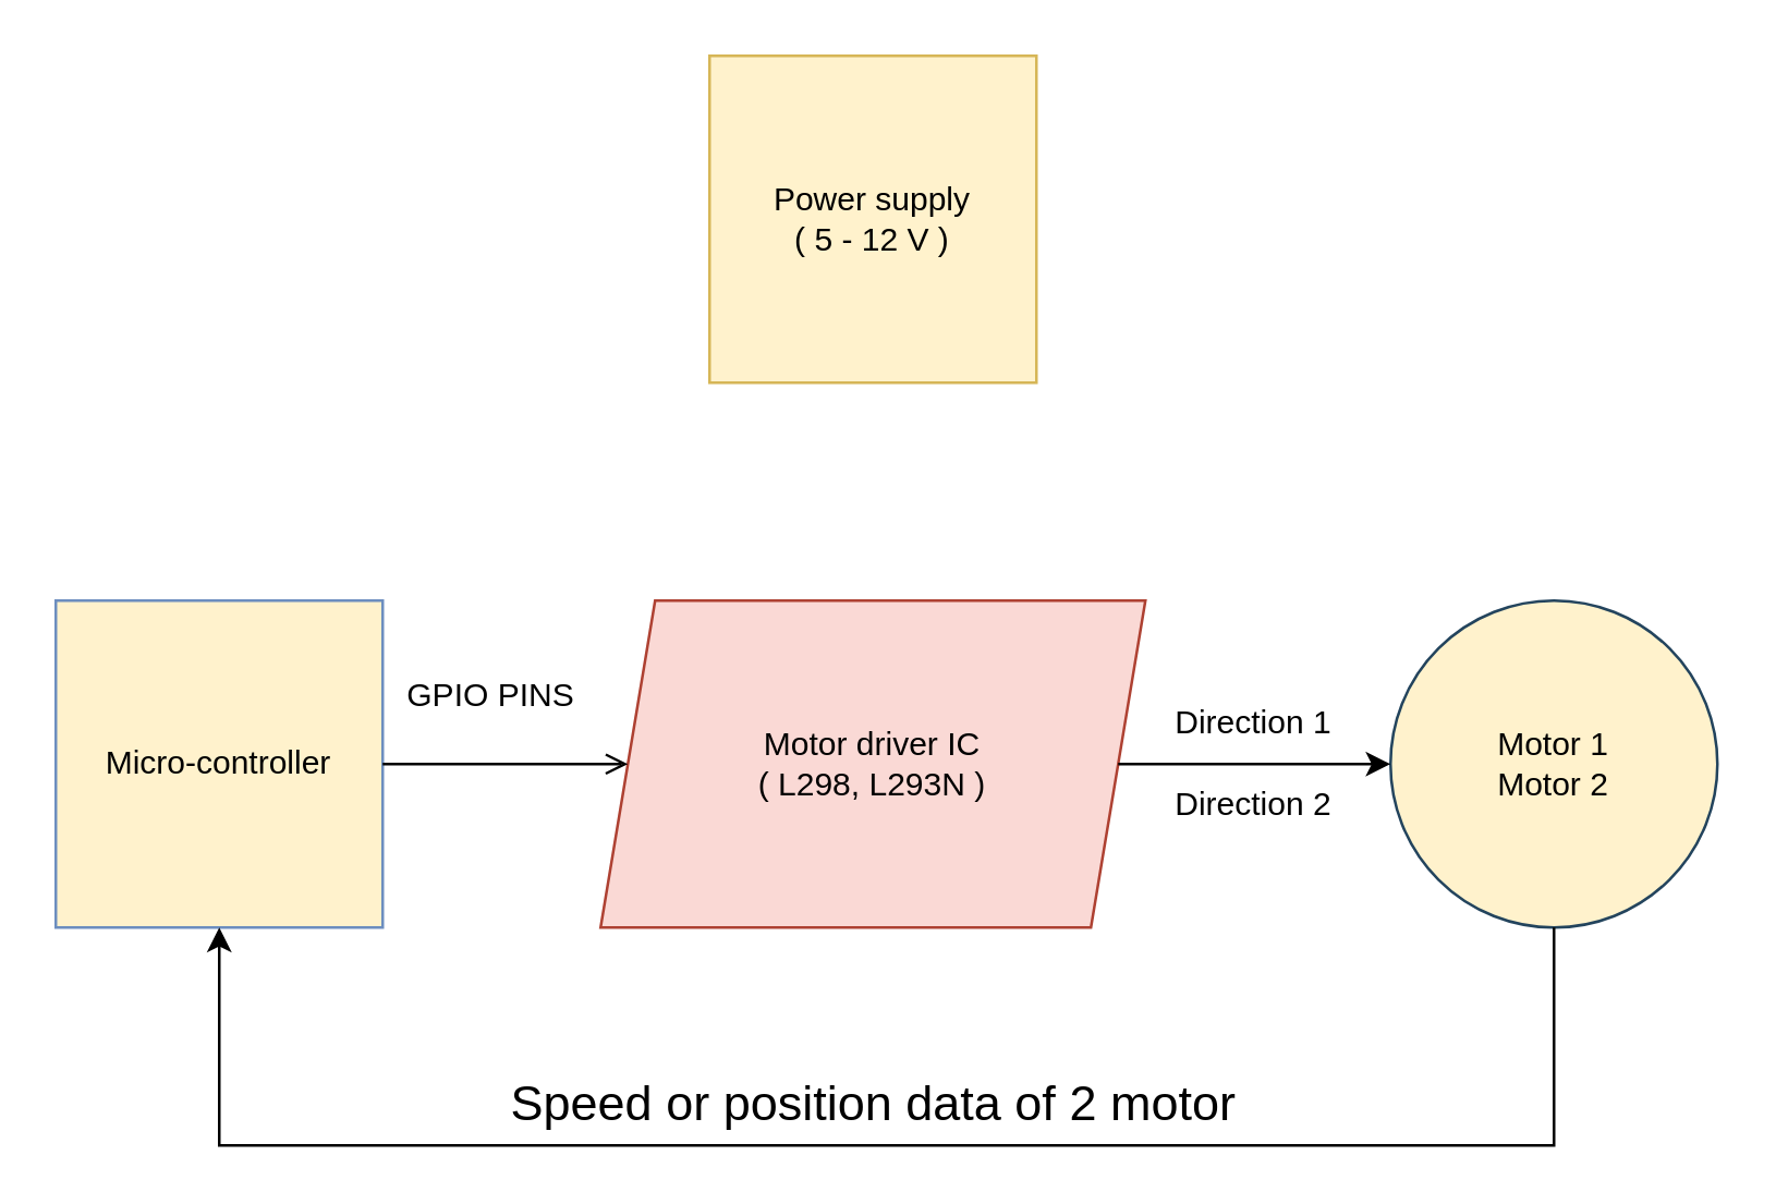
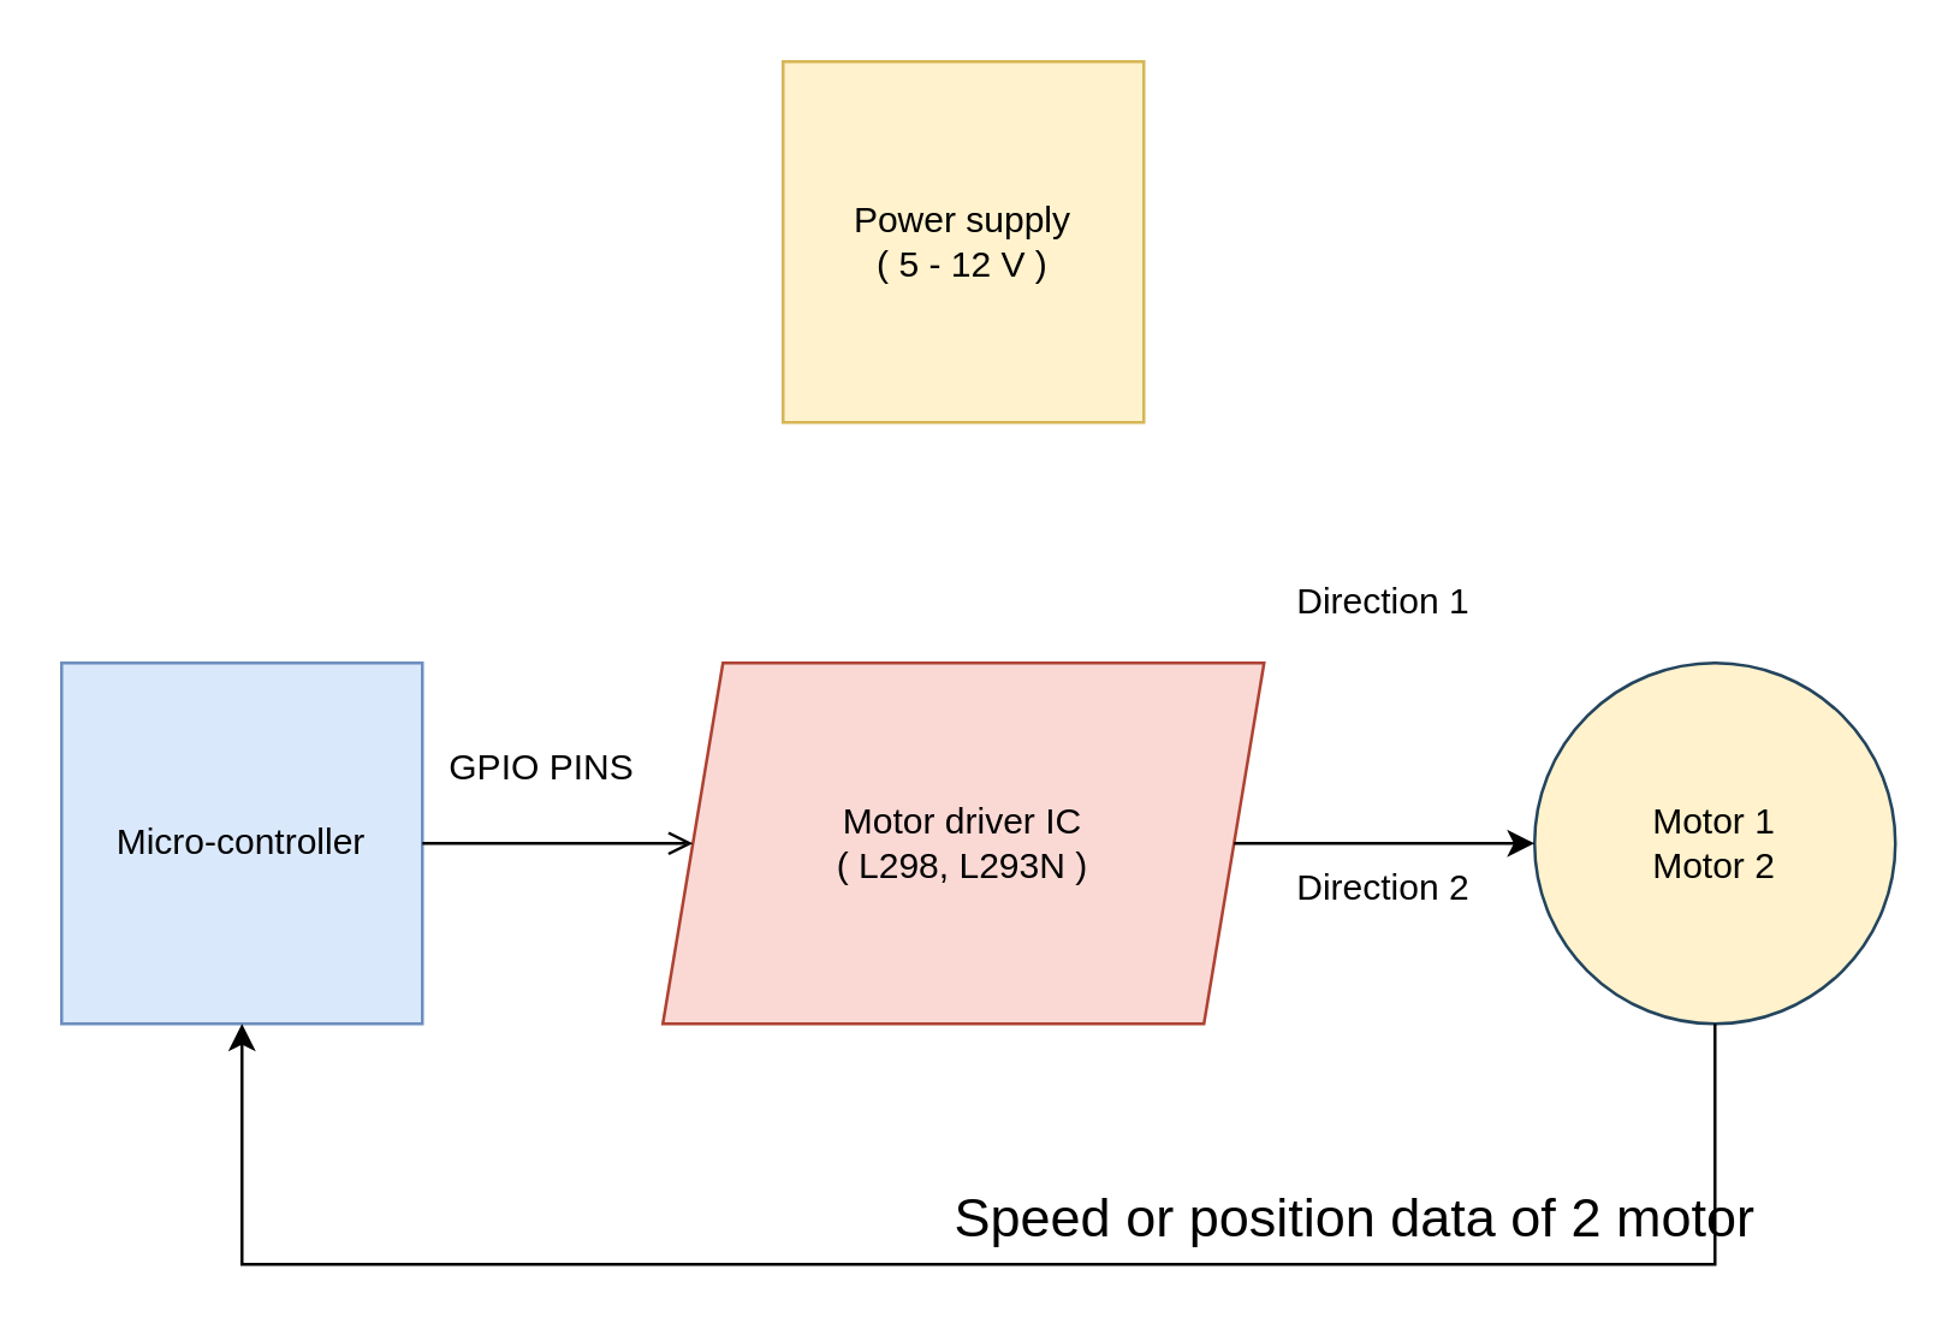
- <mxCell id="10" value="Direction 1" style="text;html=1;align=center;verticalAlign=middle;whiteSpace=wrap;rounded=0;" parent="1" vertex="1"><mxGeometry x="430" y="250" width="60" height="30" as="geometry" /></mxCell>
+ <mxCell id="10" value="Direction 1" style="text;html=1;align=center;verticalAlign=middle;whiteSpace=wrap;rounded=0;" parent="1" vertex="1"><mxGeometry x="430" y="185" width="60" height="30" as="geometry" /></mxCell>
- <mxCell id="2" value="Micro-controller" style="whiteSpace=wrap;html=1;aspect=fixed;fillColor=#fff2cc;strokeColor=#6c8ebf;" parent="1" vertex="1"><mxGeometry x="20" y="220" width="120" height="120" as="geometry" /></mxCell>
+ <mxCell id="2" value="Micro-controller" style="whiteSpace=wrap;html=1;aspect=fixed;fillColor=#dae8fc;strokeColor=#6c8ebf;" parent="1" vertex="1"><mxGeometry x="20" y="220" width="120" height="120" as="geometry" /></mxCell>
- <mxCell id="11" value="&lt;font style=&quot;font-size: 18px;&quot;&gt;Speed or position data of 2 motor&lt;/font&gt;" style="text;html=1;align=center;verticalAlign=middle;whiteSpace=wrap;rounded=0;" parent="1" vertex="1"><mxGeometry x="182.5" y="390" width="275" height="30" as="geometry" /></mxCell>
+ <mxCell id="11" value="&lt;font style=&quot;font-size: 18px;&quot;&gt;Speed or position data of 2 motor&lt;/font&gt;" style="text;html=1;align=center;verticalAlign=middle;whiteSpace=wrap;rounded=0;" parent="1" vertex="1"><mxGeometry x="312.5" y="390" width="275" height="30" as="geometry" /></mxCell>
